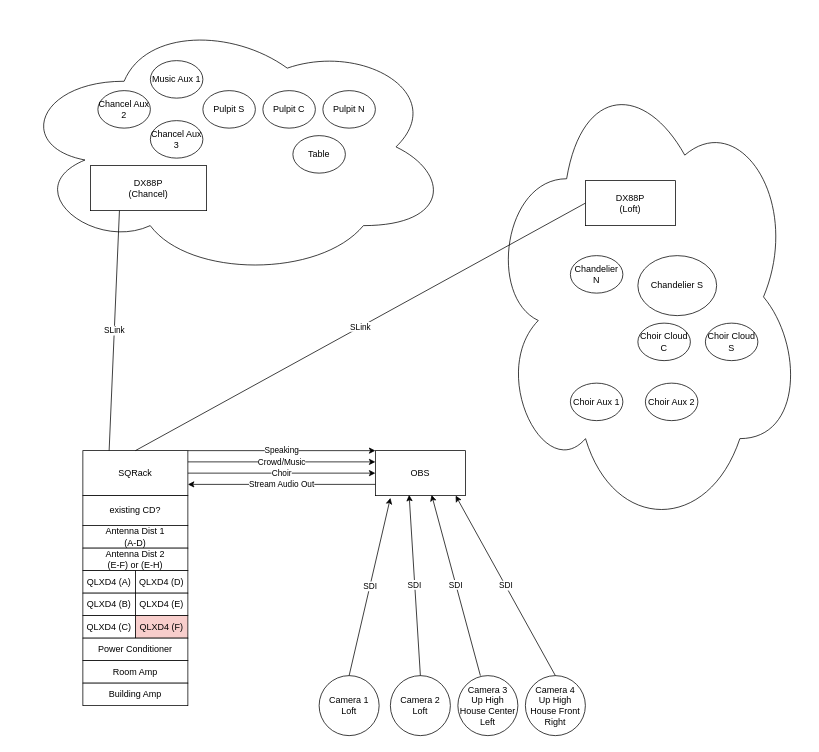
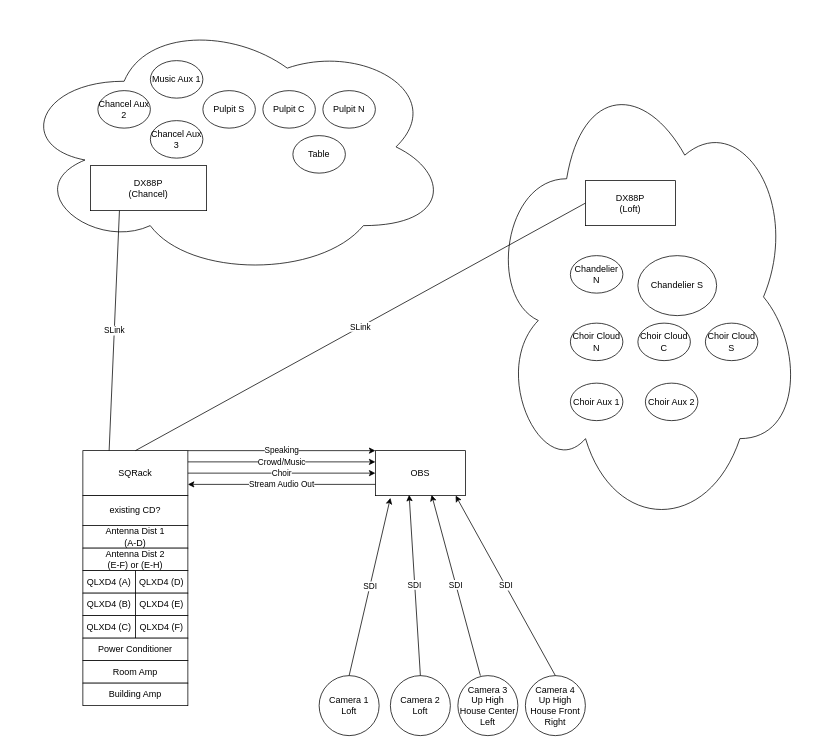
+ <mxCell id="15" value="Choir Cloud N" style="ellipse;whiteSpace=wrap;html=1;" vertex="1" parent="1"><mxGeometry x="760" y="430" width="70" height="50" as="geometry" /></mxCell>
- <mxCell id="35" value="QLXD4 (F)" style="rounded=0;whiteSpace=wrap;html=1;fillColor=#f8cecc;" vertex="1" parent="1"><mxGeometry x="180" y="820" width="70" height="30" as="geometry" /></mxCell>
+ <mxCell id="35" value="QLXD4 (F)" style="rounded=0;whiteSpace=wrap;html=1;" vertex="1" parent="1"><mxGeometry x="180" y="820" width="70" height="30" as="geometry" /></mxCell>
